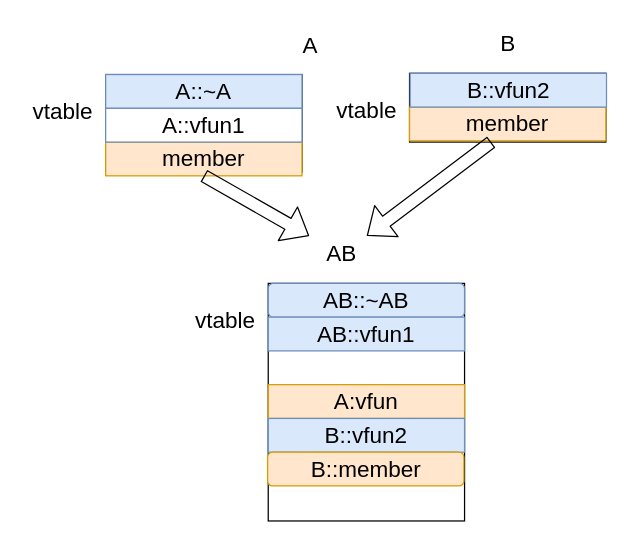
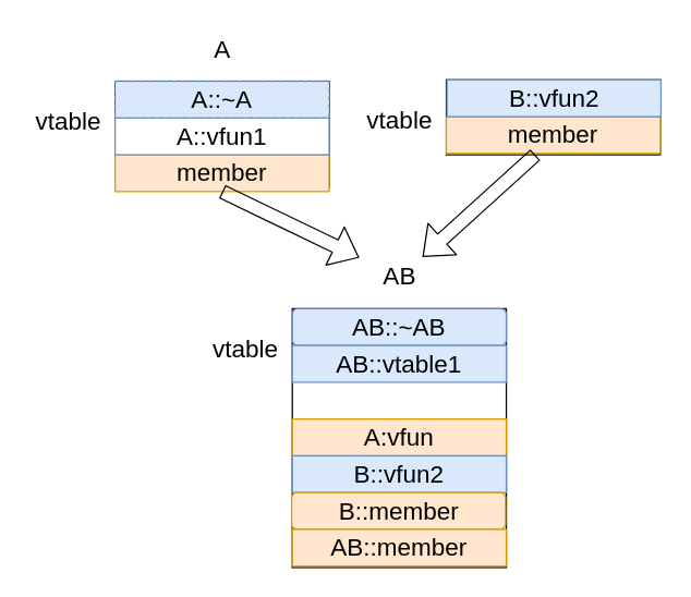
- <mxCell id="9" value="B" style="text;html=1;strokeColor=none;fillColor=none;align=center;verticalAlign=middle;whiteSpace=wrap;rounded=0;fontSize=18;" vertex="1" parent="1"><mxGeometry x="376" y="20" width="60" height="30" as="geometry" /></mxCell>
- <mxCell id="4" value="A" style="text;html=1;strokeColor=none;fillColor=none;align=center;verticalAlign=middle;whiteSpace=wrap;rounded=0;fontSize=18;" vertex="1" parent="1"><mxGeometry x="218" y="21" width="60" height="30" as="geometry" /></mxCell>
+ <mxCell id="4" value="A" style="text;html=1;strokeColor=none;fillColor=none;align=center;verticalAlign=middle;whiteSpace=wrap;rounded=0;fontSize=18;" vertex="1" parent="1"><mxGeometry x="133" y="21" width="60" height="30" as="geometry" /></mxCell>
- <mxCell id="3" value="A::~A" style="rounded=0;whiteSpace=wrap;html=1;fontSize=18;fillColor=#dae8fc;strokeColor=#6c8ebf;" vertex="1" parent="1"><mxGeometry x="84" y="59" width="157" height="27" as="geometry" /></mxCell>
+ <mxCell id="3" value="A::~A" style="rounded=0;whiteSpace=wrap;html=1;fontSize=18;fillColor=#dae8fc;strokeColor=#6c8ebf;dashed=1;" vertex="1" parent="1"><mxGeometry x="84" y="59" width="157" height="27" as="geometry" /></mxCell>
- <mxCell id="15" value="AB" style="text;html=1;strokeColor=none;fillColor=none;align=center;verticalAlign=middle;whiteSpace=wrap;rounded=0;fontSize=18;" vertex="1" parent="1"><mxGeometry x="243" y="188" width="60" height="30" as="geometry" /></mxCell>
+ <mxCell id="15" value="AB" style="text;html=1;strokeColor=none;fillColor=none;align=center;verticalAlign=middle;whiteSpace=wrap;rounded=0;fontSize=18;" vertex="1" parent="1"><mxGeometry x="263" y="188" width="60" height="30" as="geometry" /></mxCell>
- <mxCell id="17" value="AB::vfun1" style="rounded=0;whiteSpace=wrap;html=1;fontSize=18;fillColor=#dae8fc;strokeColor=#6c8ebf;" vertex="1" parent="1"><mxGeometry x="214" y="253" width="157" height="27" as="geometry" /></mxCell>
+ <mxCell id="17" value="AB::vtable1" style="rounded=0;whiteSpace=wrap;html=1;fontSize=18;fillColor=#dae8fc;strokeColor=#6c8ebf;" vertex="1" parent="1"><mxGeometry x="214" y="253" width="157" height="27" as="geometry" /></mxCell>
+ <mxCell id="21" value="AB::member" style="rounded=0;whiteSpace=wrap;html=1;fontSize=18;fillColor=#ffe6cc;strokeColor=#d79b00;" vertex="1" parent="1"><mxGeometry x="214" y="388" width="157" height="27" as="geometry" /></mxCell>
